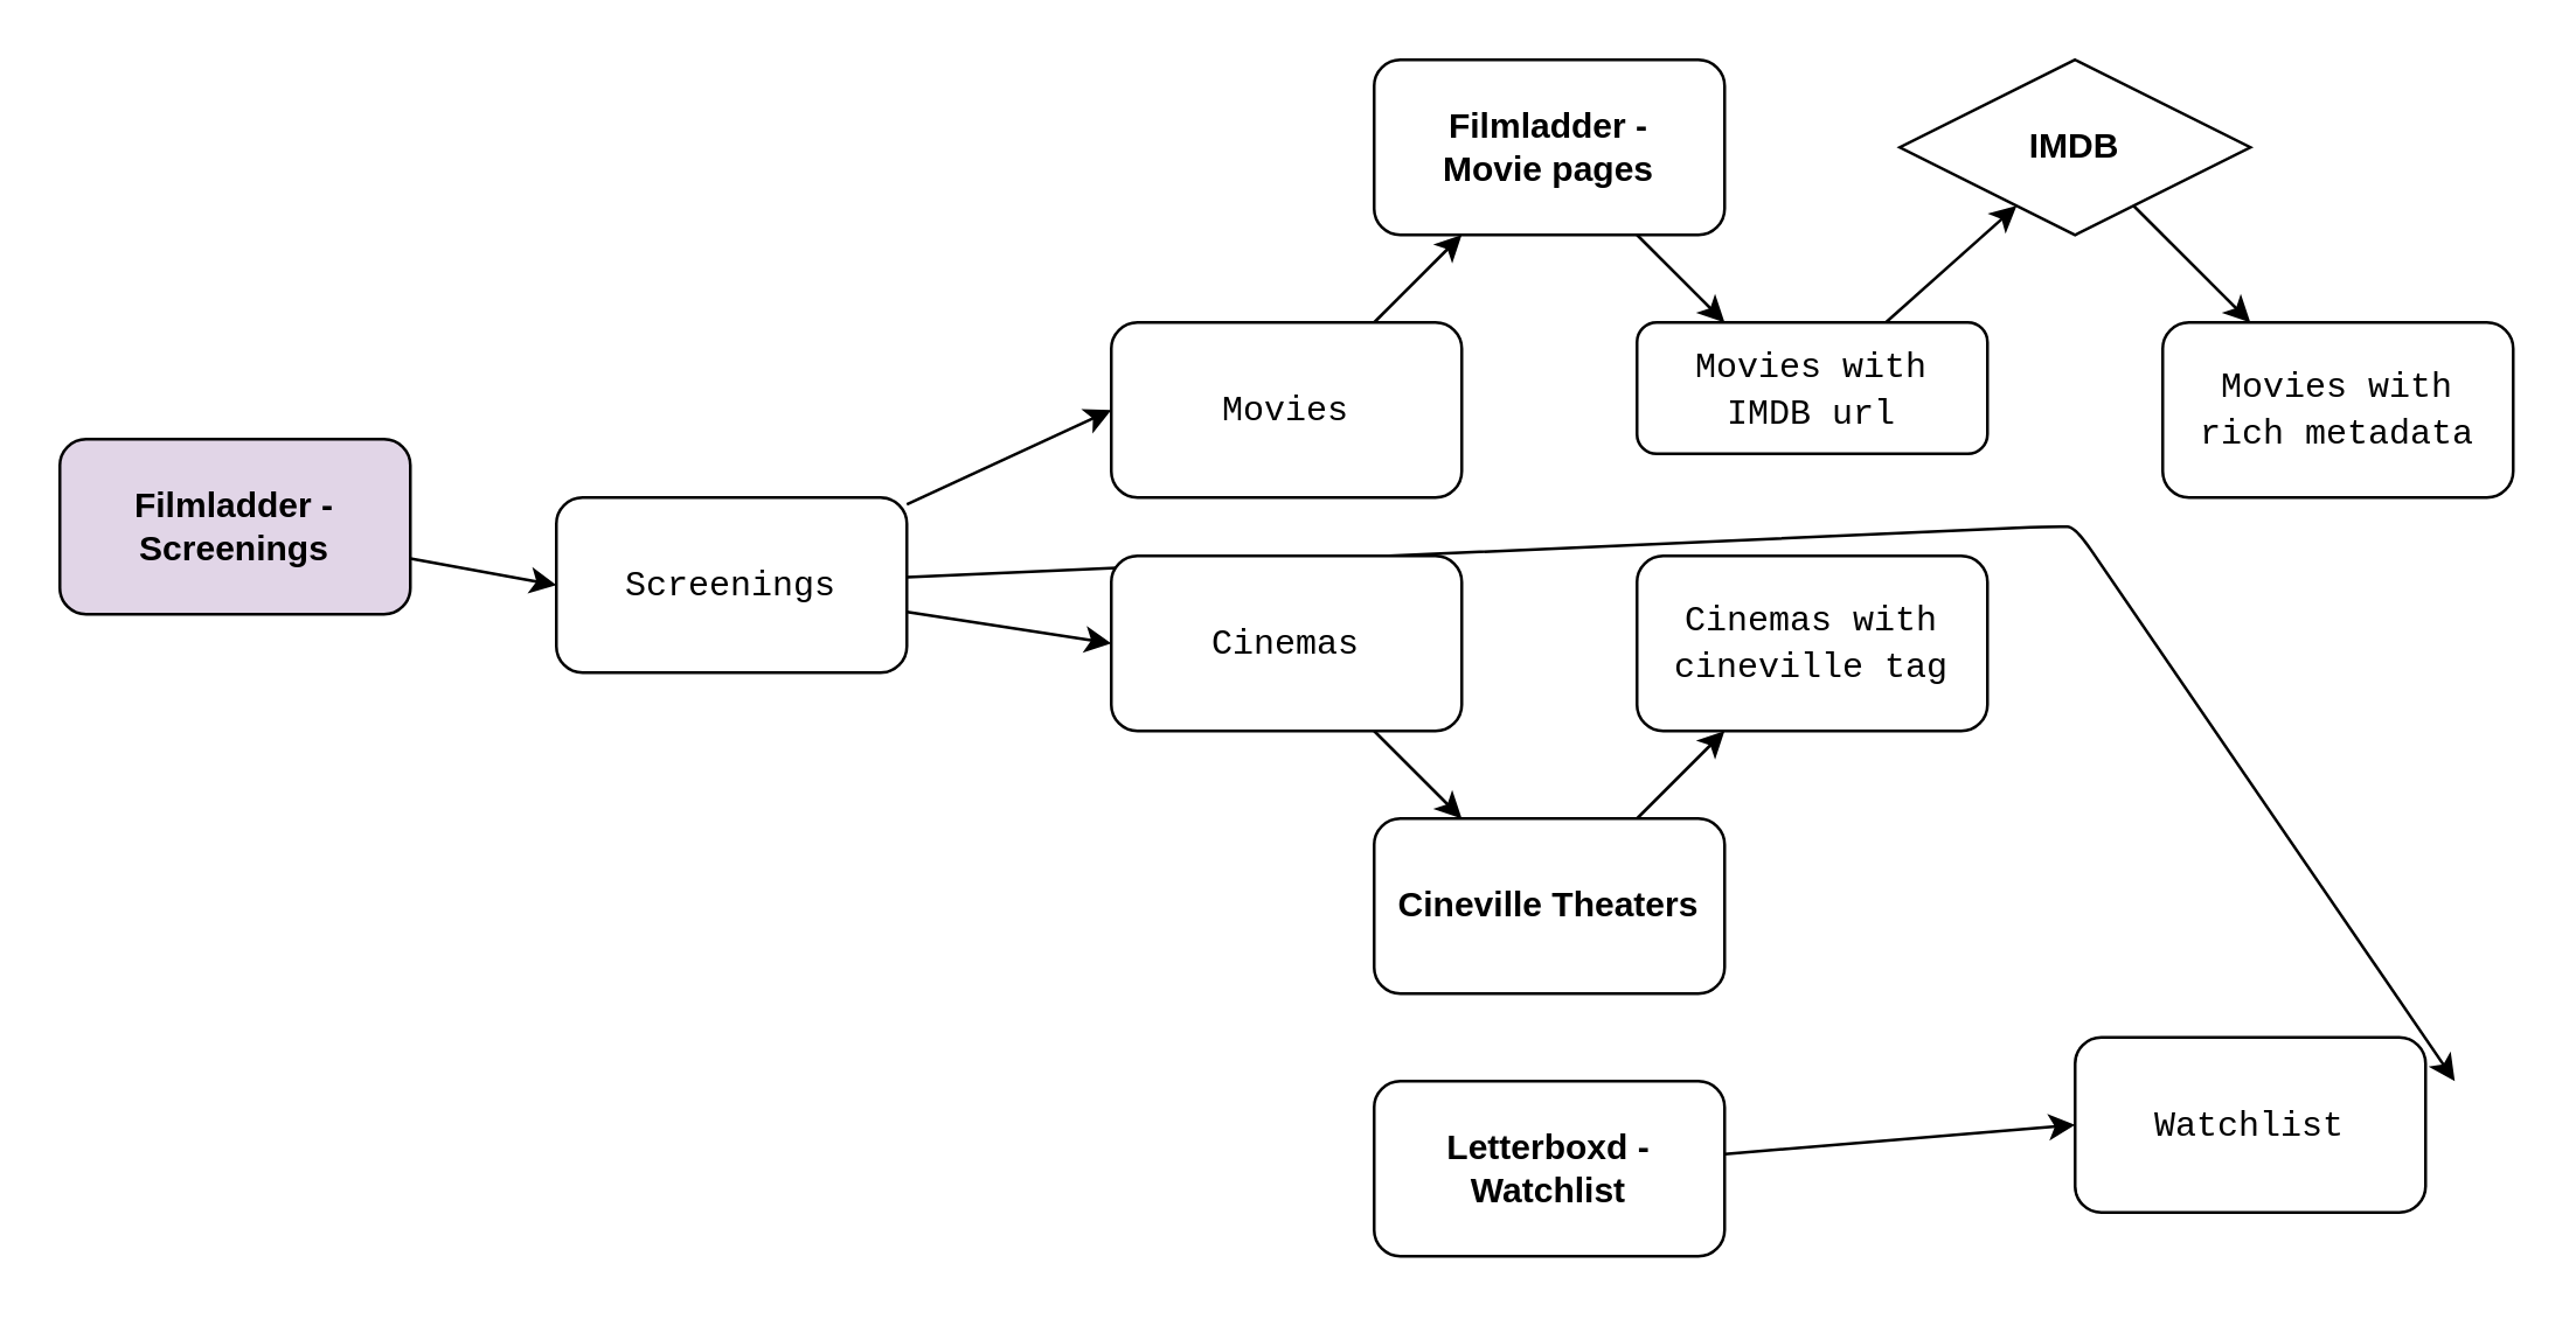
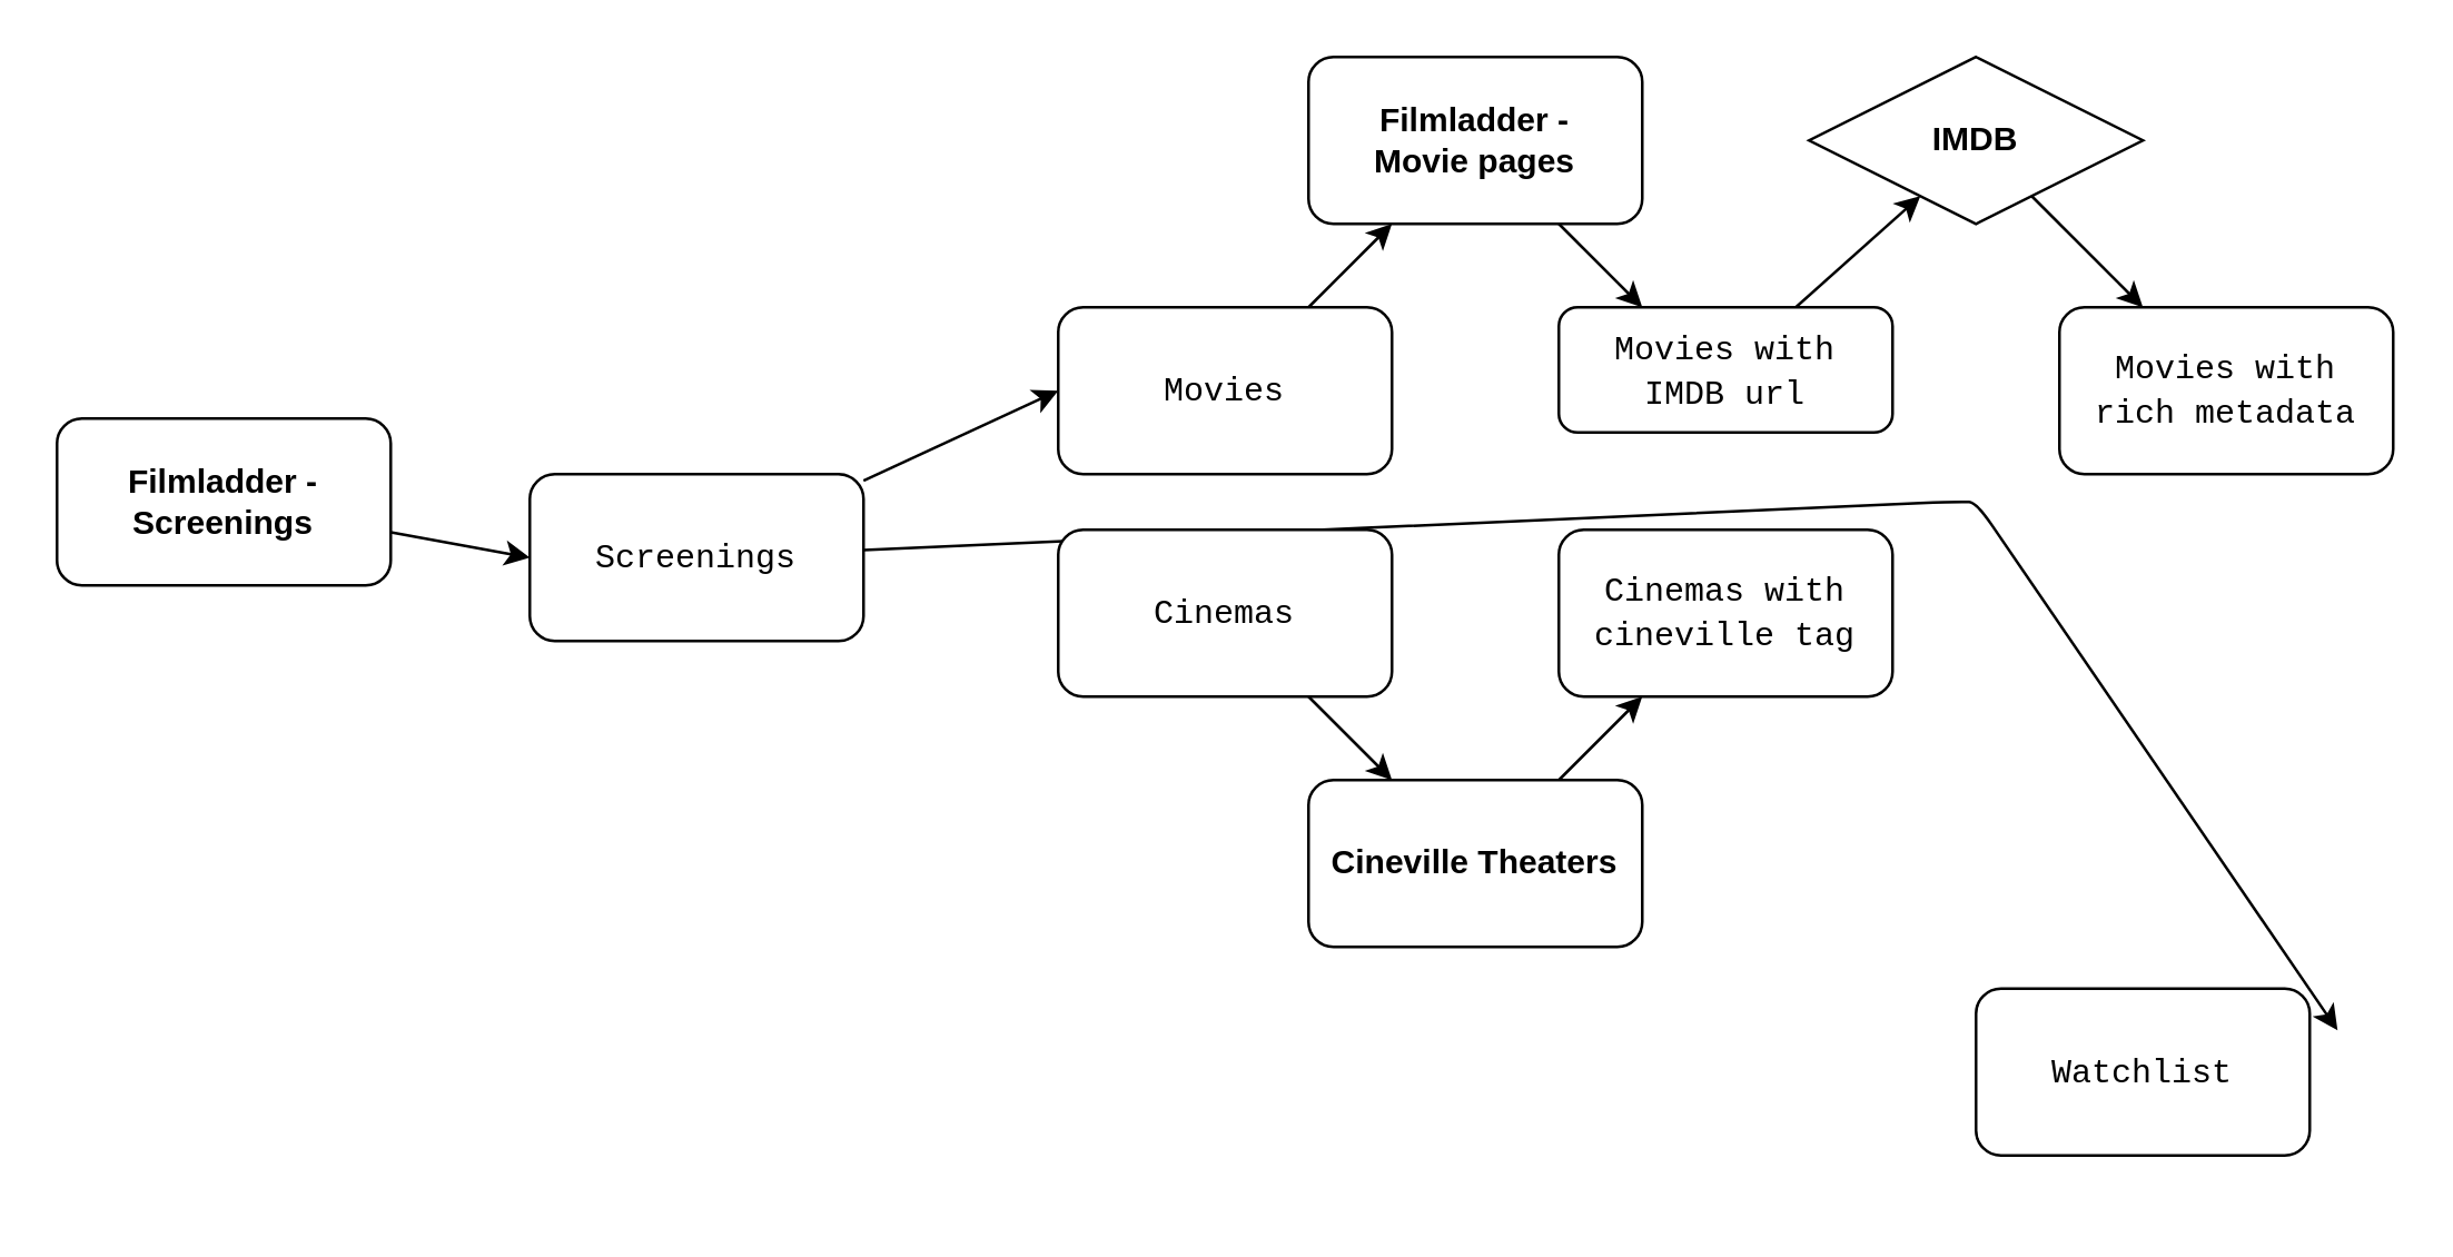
- <mxCell id="3" value="&lt;b&gt;Filmladder - Screenings&lt;/b&gt;" style="rounded=1;whiteSpace=wrap;html=1;fillColor=#e1d5e7;" parent="1" vertex="1"><mxGeometry x="20" y="150" width="120" height="60" as="geometry" /></mxCell>
+ <mxCell id="3" value="&lt;b&gt;Filmladder - Screenings&lt;/b&gt;" style="rounded=1;whiteSpace=wrap;html=1;" parent="1" vertex="1"><mxGeometry x="20" y="150" width="120" height="60" as="geometry" /></mxCell>
- <mxCell id="4" style="edgeStyle=none;html=1;entryX=0;entryY=0.5;entryDx=0;entryDy=0;" parent="1" source="7" target="11" edge="1"><mxGeometry relative="1" as="geometry" /></mxCell>
- <mxCell id="16" style="edgeStyle=none;html=1;entryX=0;entryY=0.5;entryDx=0;entryDy=0;" parent="1" source="17" target="18" edge="1"><mxGeometry relative="1" as="geometry" /></mxCell>
- <mxCell id="17" value="&lt;b&gt;Letterboxd -&lt;/b&gt;&lt;div&gt;&lt;b&gt;Watchlist&lt;/b&gt;&lt;/div&gt;" style="rounded=1;whiteSpace=wrap;html=1;" parent="1" vertex="1"><mxGeometry x="470" y="370" width="120" height="60" as="geometry" /></mxCell>
